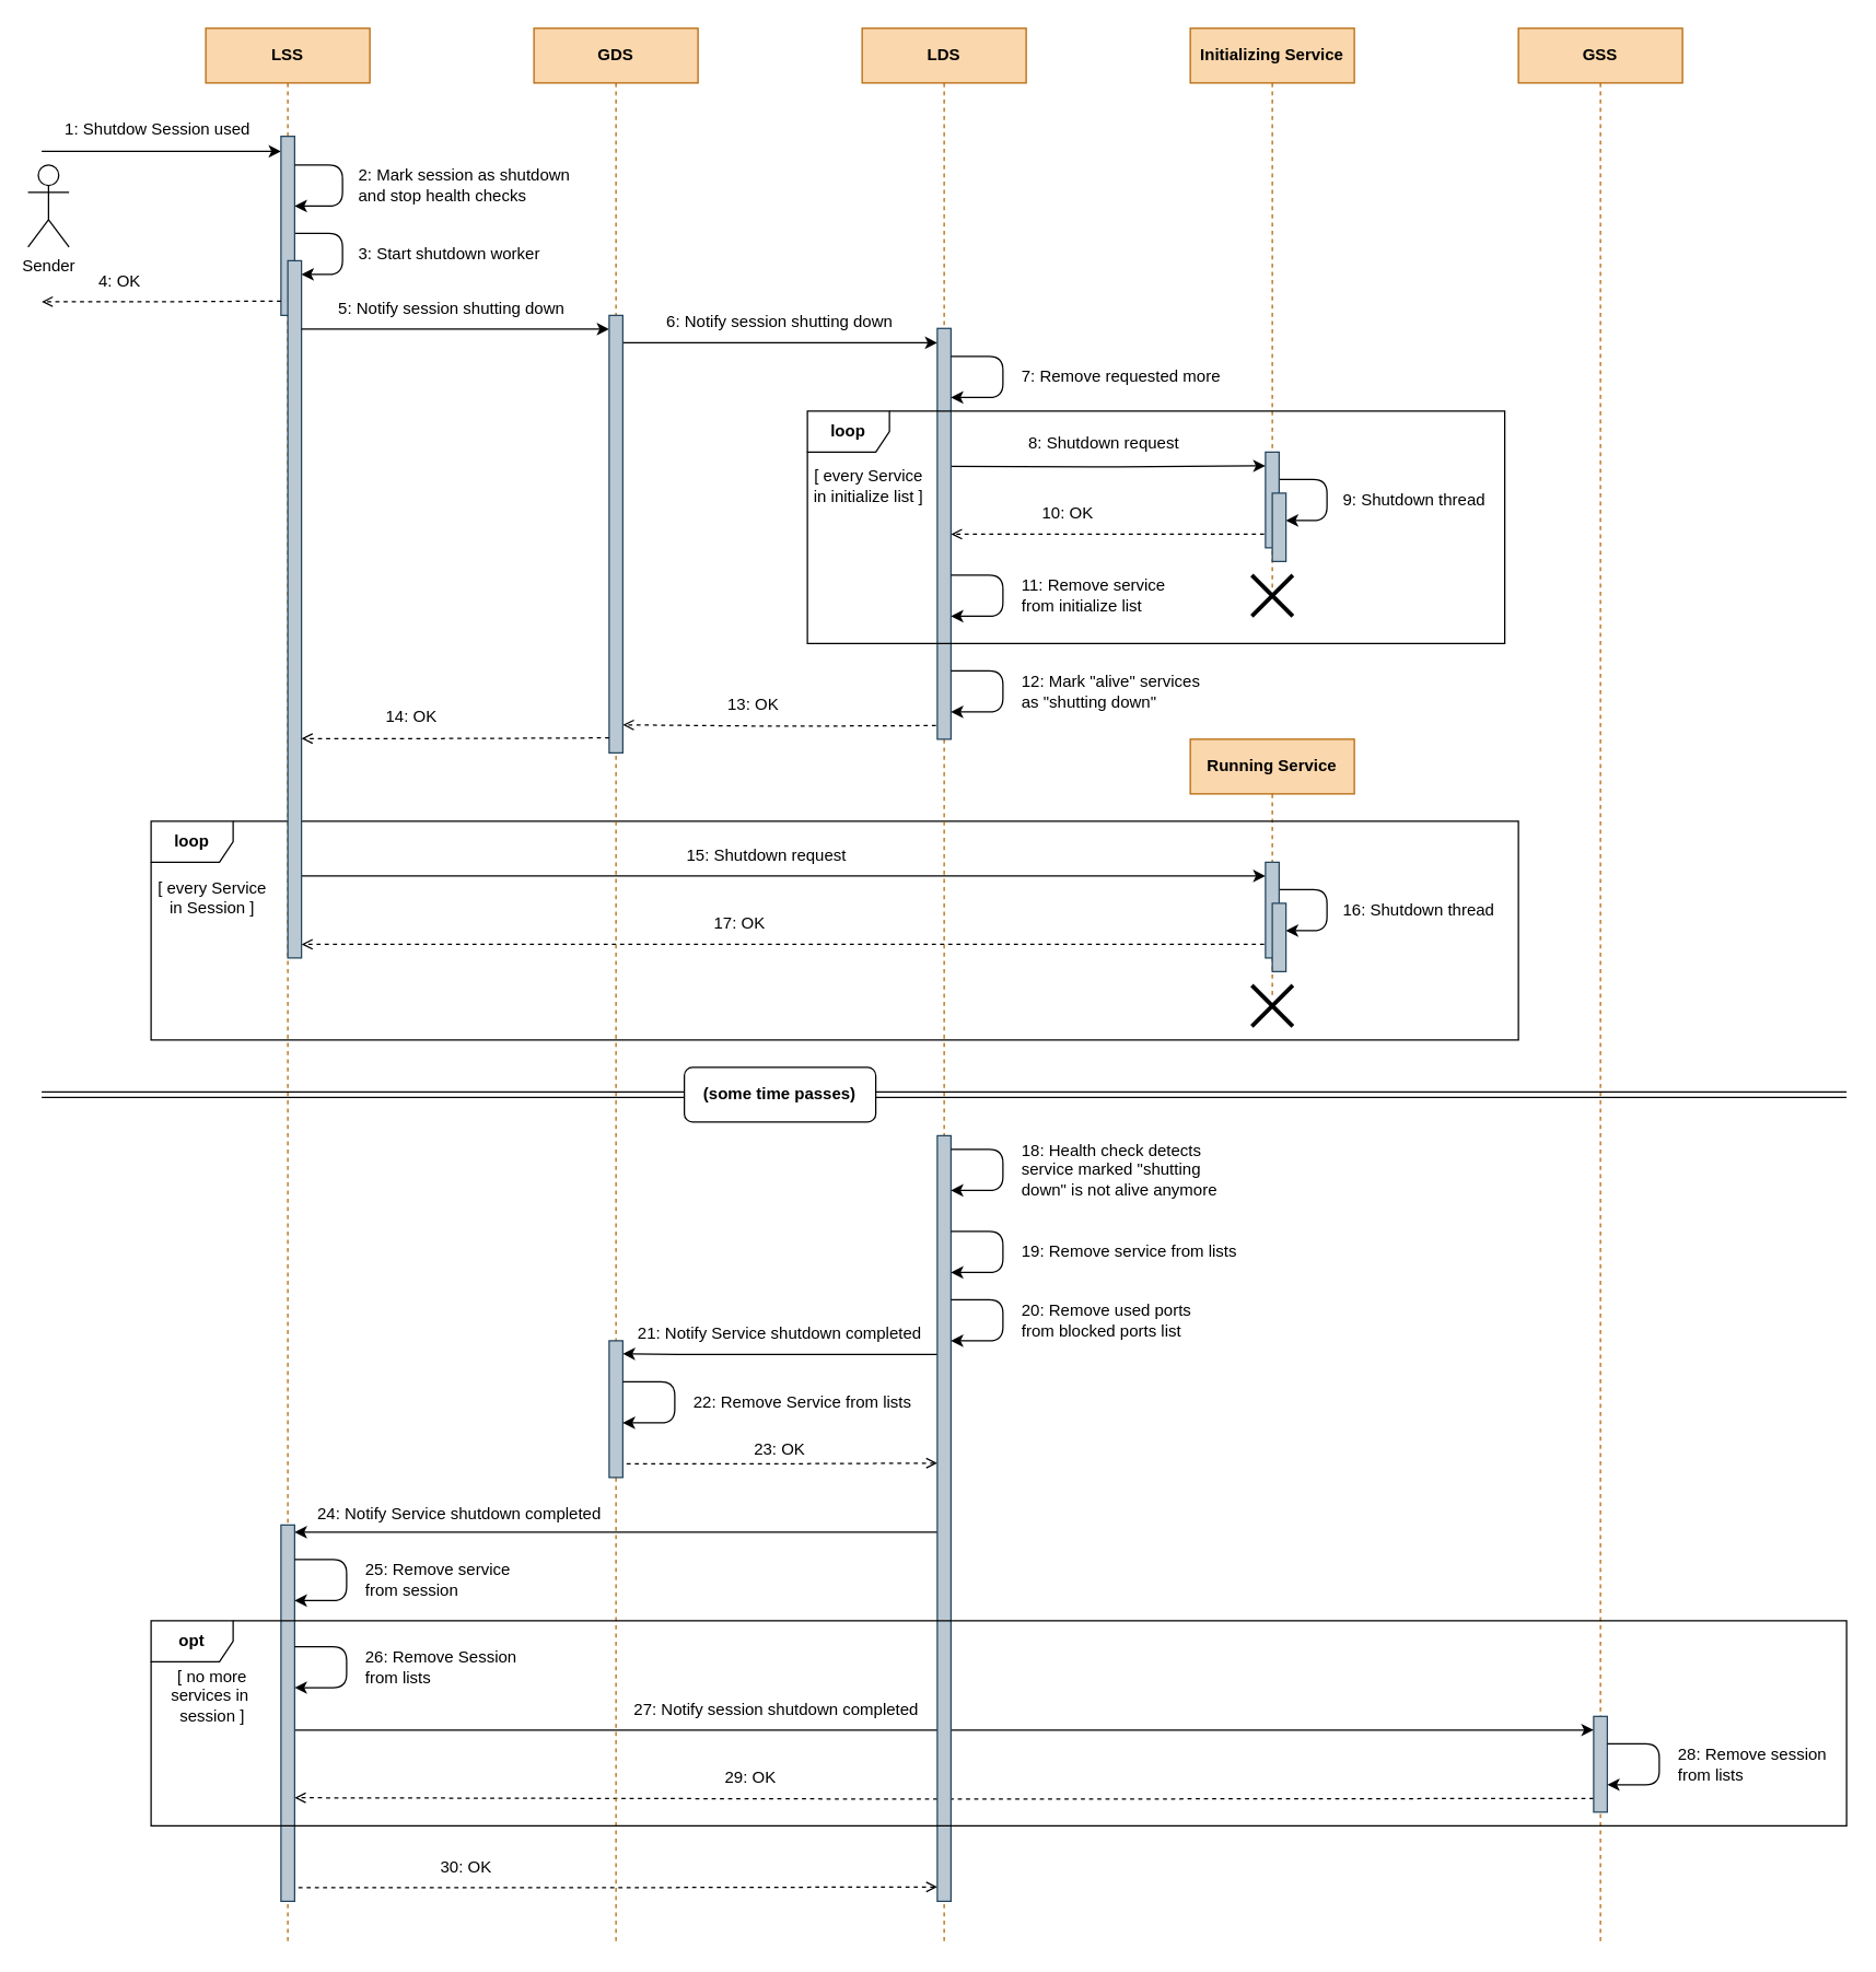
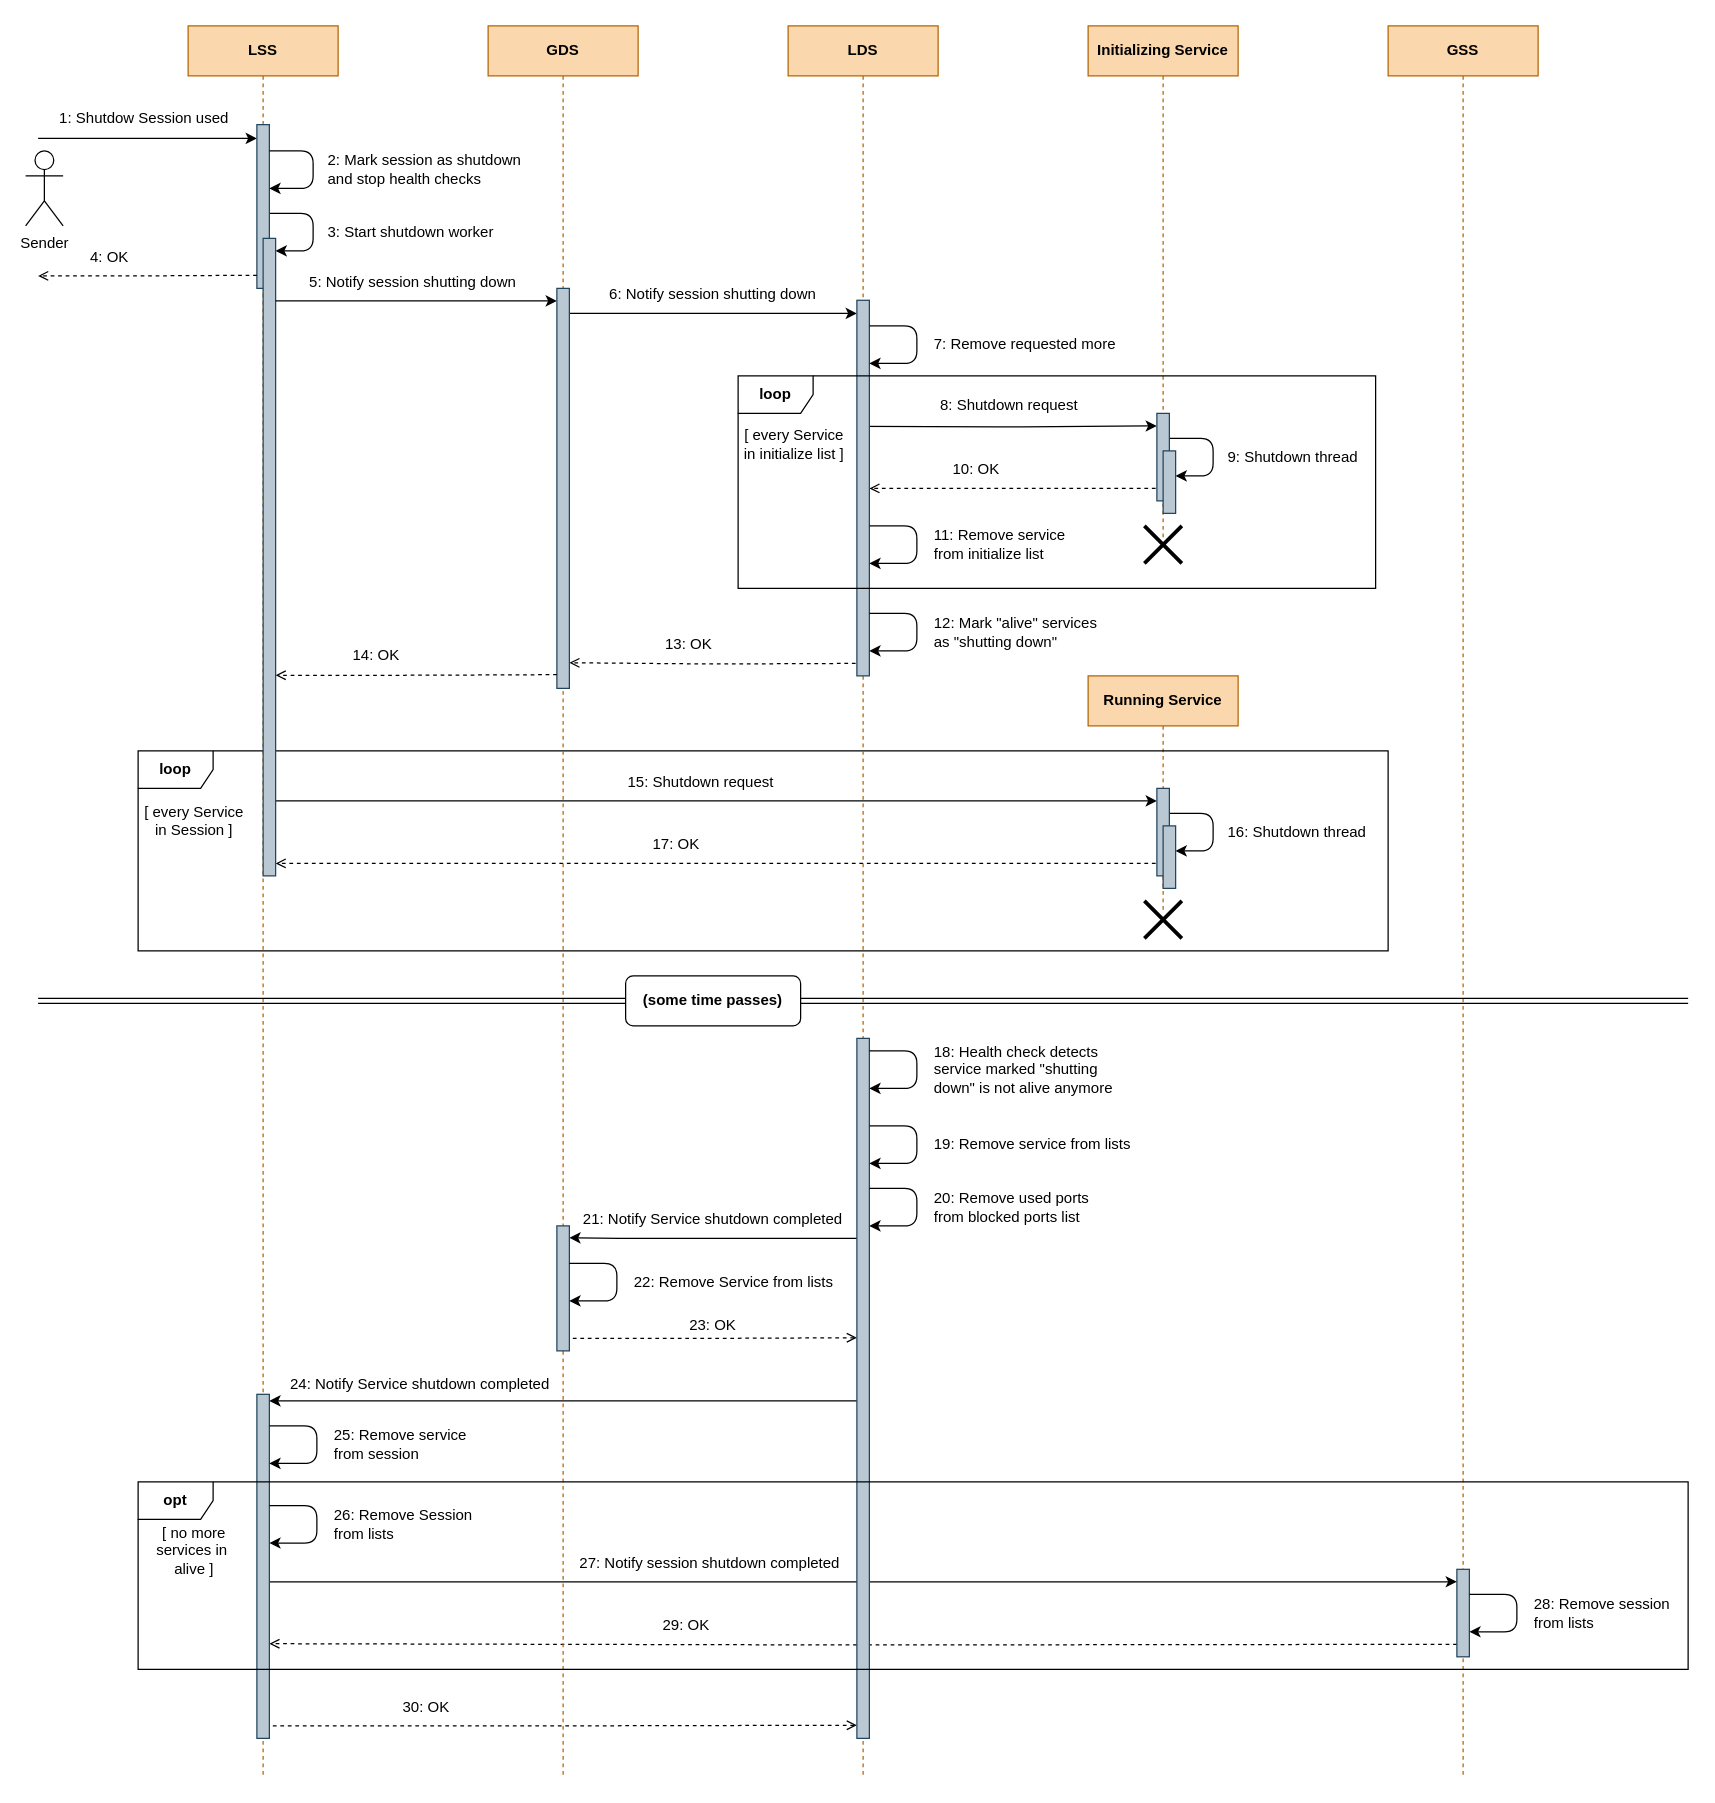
- <mxCell id="90" value="[ no more services in&amp;nbsp; session ]" style="text;align=center;fontStyle=0;verticalAlign=middle;spacingLeft=3;spacingRight=3;strokeColor=none;rotatable=0;points=[[0,0.5],[1,0.5]];portConstraint=eastwest;html=1;connectable=0;allowArrows=0;recursiveResize=0;whiteSpace=wrap;" vertex="1" parent="1"><mxGeometry x="110" y="1214.75" width="90" height="50" as="geometry" /></mxCell>
+ <mxCell id="90" value="[ no more services in&amp;nbsp; alive ]" style="text;align=center;fontStyle=0;verticalAlign=middle;spacingLeft=3;spacingRight=3;strokeColor=none;rotatable=0;points=[[0,0.5],[1,0.5]];portConstraint=eastwest;html=1;connectable=0;allowArrows=0;recursiveResize=0;whiteSpace=wrap;" vertex="1" parent="1"><mxGeometry x="110" y="1214.75" width="90" height="50" as="geometry" /></mxCell>
